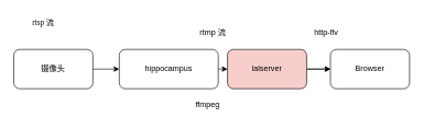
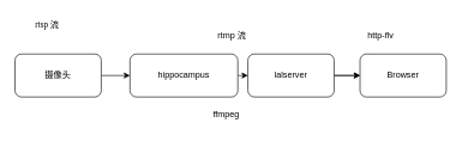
- <mxCell id="13" value="http-flv" style="text;html=1;strokeColor=none;fillColor=none;align=center;verticalAlign=middle;whiteSpace=wrap;rounded=0;" parent="1" vertex="1"><mxGeometry x="464" y="35" width="60" height="30" as="geometry" /></mxCell>
+ <mxCell id="13" value="http-flv" style="text;html=1;strokeColor=none;fillColor=none;align=center;verticalAlign=middle;whiteSpace=wrap;rounded=0;" parent="1" vertex="1"><mxGeometry x="499" y="35" width="60" height="30" as="geometry" /></mxCell>
- <mxCell id="8" value="lalserver" style="rounded=1;whiteSpace=wrap;html=1;fillColor=#f8cecc;" parent="1" vertex="1"><mxGeometry x="344" y="75" width="120" height="60" as="geometry" /></mxCell>
+ <mxCell id="8" value="lalserver" style="rounded=1;whiteSpace=wrap;html=1;" parent="1" vertex="1"><mxGeometry x="344" y="75" width="120" height="60" as="geometry" /></mxCell>
